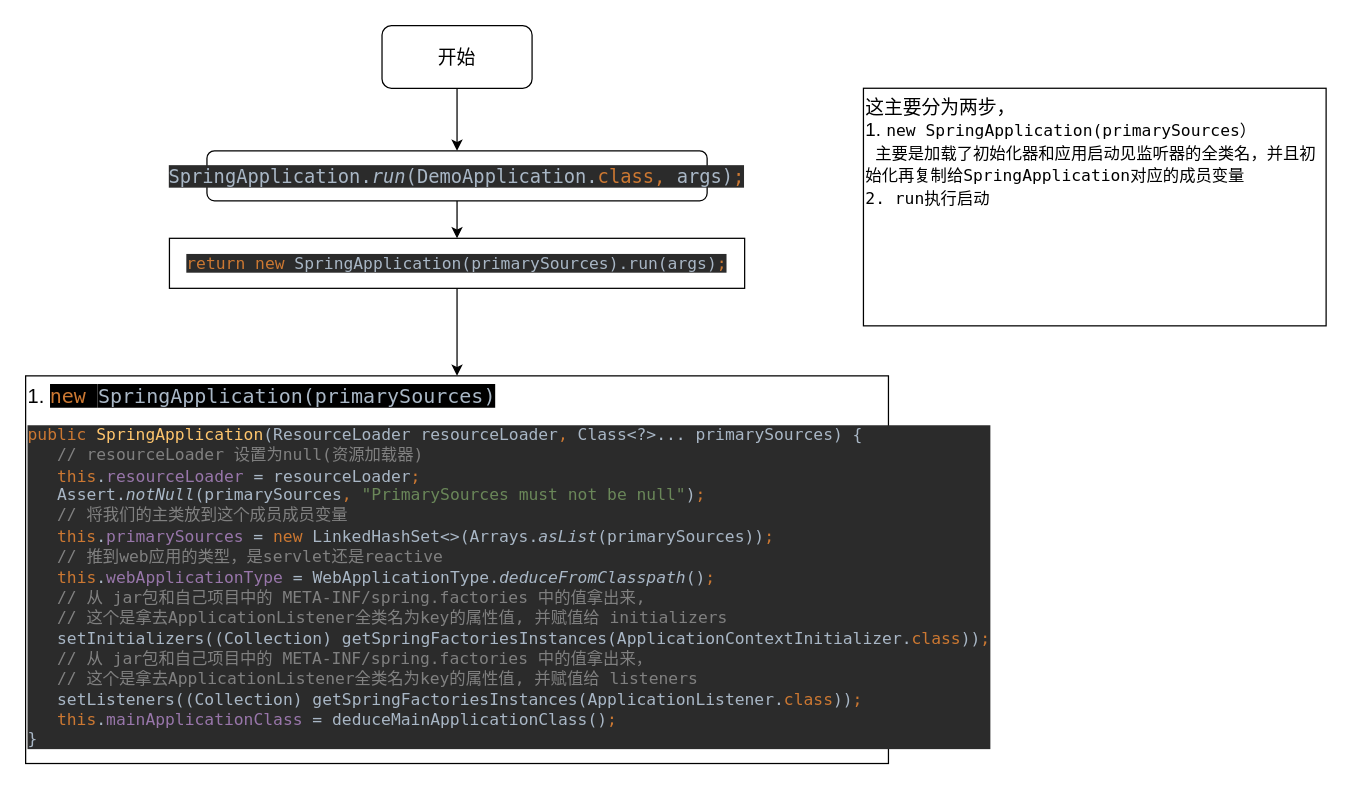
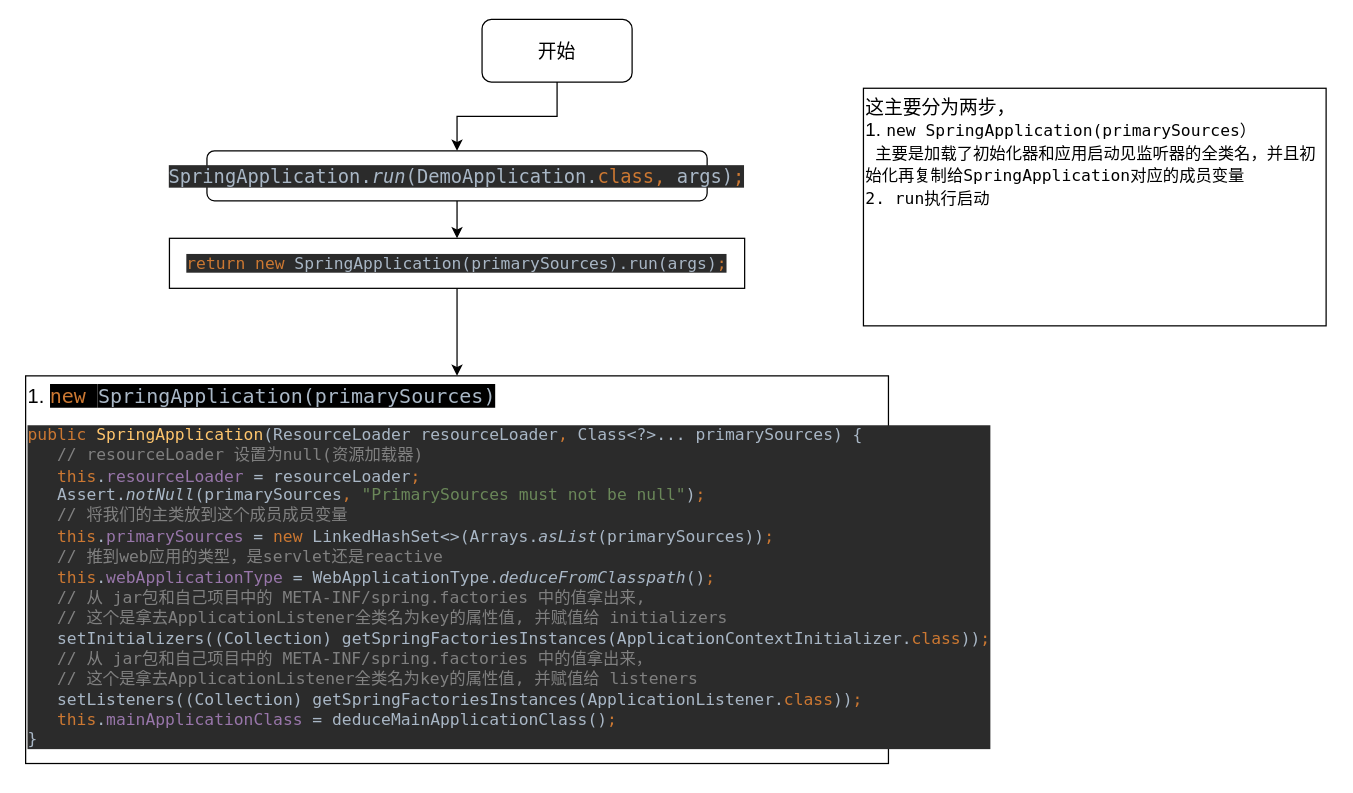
- <mxCell id="5" value="开始" style="rounded=1;whiteSpace=wrap;html=1;fontSize=15;" vertex="1" parent="1"><mxGeometry x="305" y="20" width="120" height="50" as="geometry" /></mxCell>
+ <mxCell id="5" value="开始" style="rounded=1;whiteSpace=wrap;html=1;fontSize=15;" vertex="1" parent="1"><mxGeometry x="385" y="15" width="120" height="50" as="geometry" /></mxCell>
